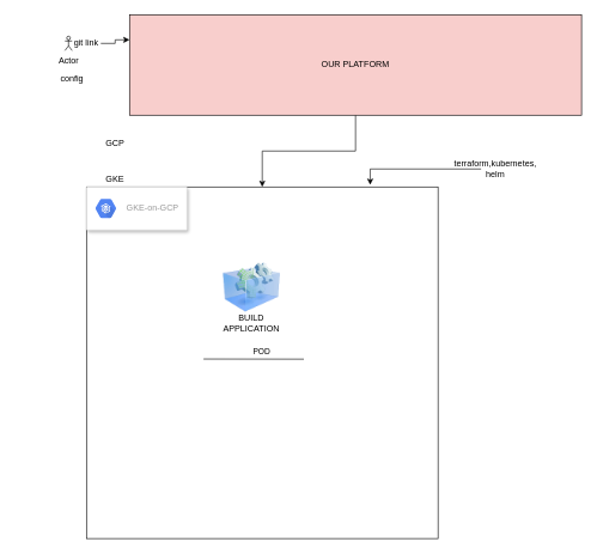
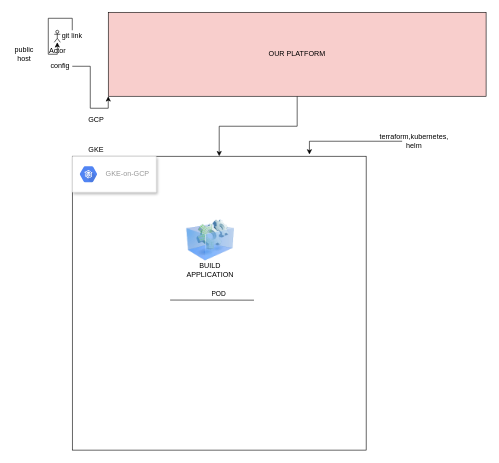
- <mxCell id="7" style="edgeStyle=orthogonalEdgeStyle;rounded=0;orthogonalLoop=1;jettySize=auto;html=1;entryX=0;entryY=0.25;entryDx=0;entryDy=0;" parent="1" source="8" target="4" edge="1"><mxGeometry relative="1" as="geometry" /></mxCell>
+ <mxCell id="7" style="edgeStyle=orthogonalEdgeStyle;rounded=0;orthogonalLoop=1;jettySize=auto;html=1;" parent="1" source="8" target="21" edge="1"><mxGeometry relative="1" as="geometry" /></mxCell>
+ <mxCell id="13" value="public host" style="text;html=1;strokeColor=none;fillColor=none;align=center;verticalAlign=middle;whiteSpace=wrap;rounded=0;" parent="1" vertex="1"><mxGeometry x="20" y="80" width="40" height="20" as="geometry" /></mxCell>
+ <mxCell id="11" style="edgeStyle=orthogonalEdgeStyle;rounded=0;orthogonalLoop=1;jettySize=auto;html=1;entryX=0;entryY=1;entryDx=0;entryDy=0;" parent="1" source="12" target="4" edge="1"><mxGeometry relative="1" as="geometry" /></mxCell>
